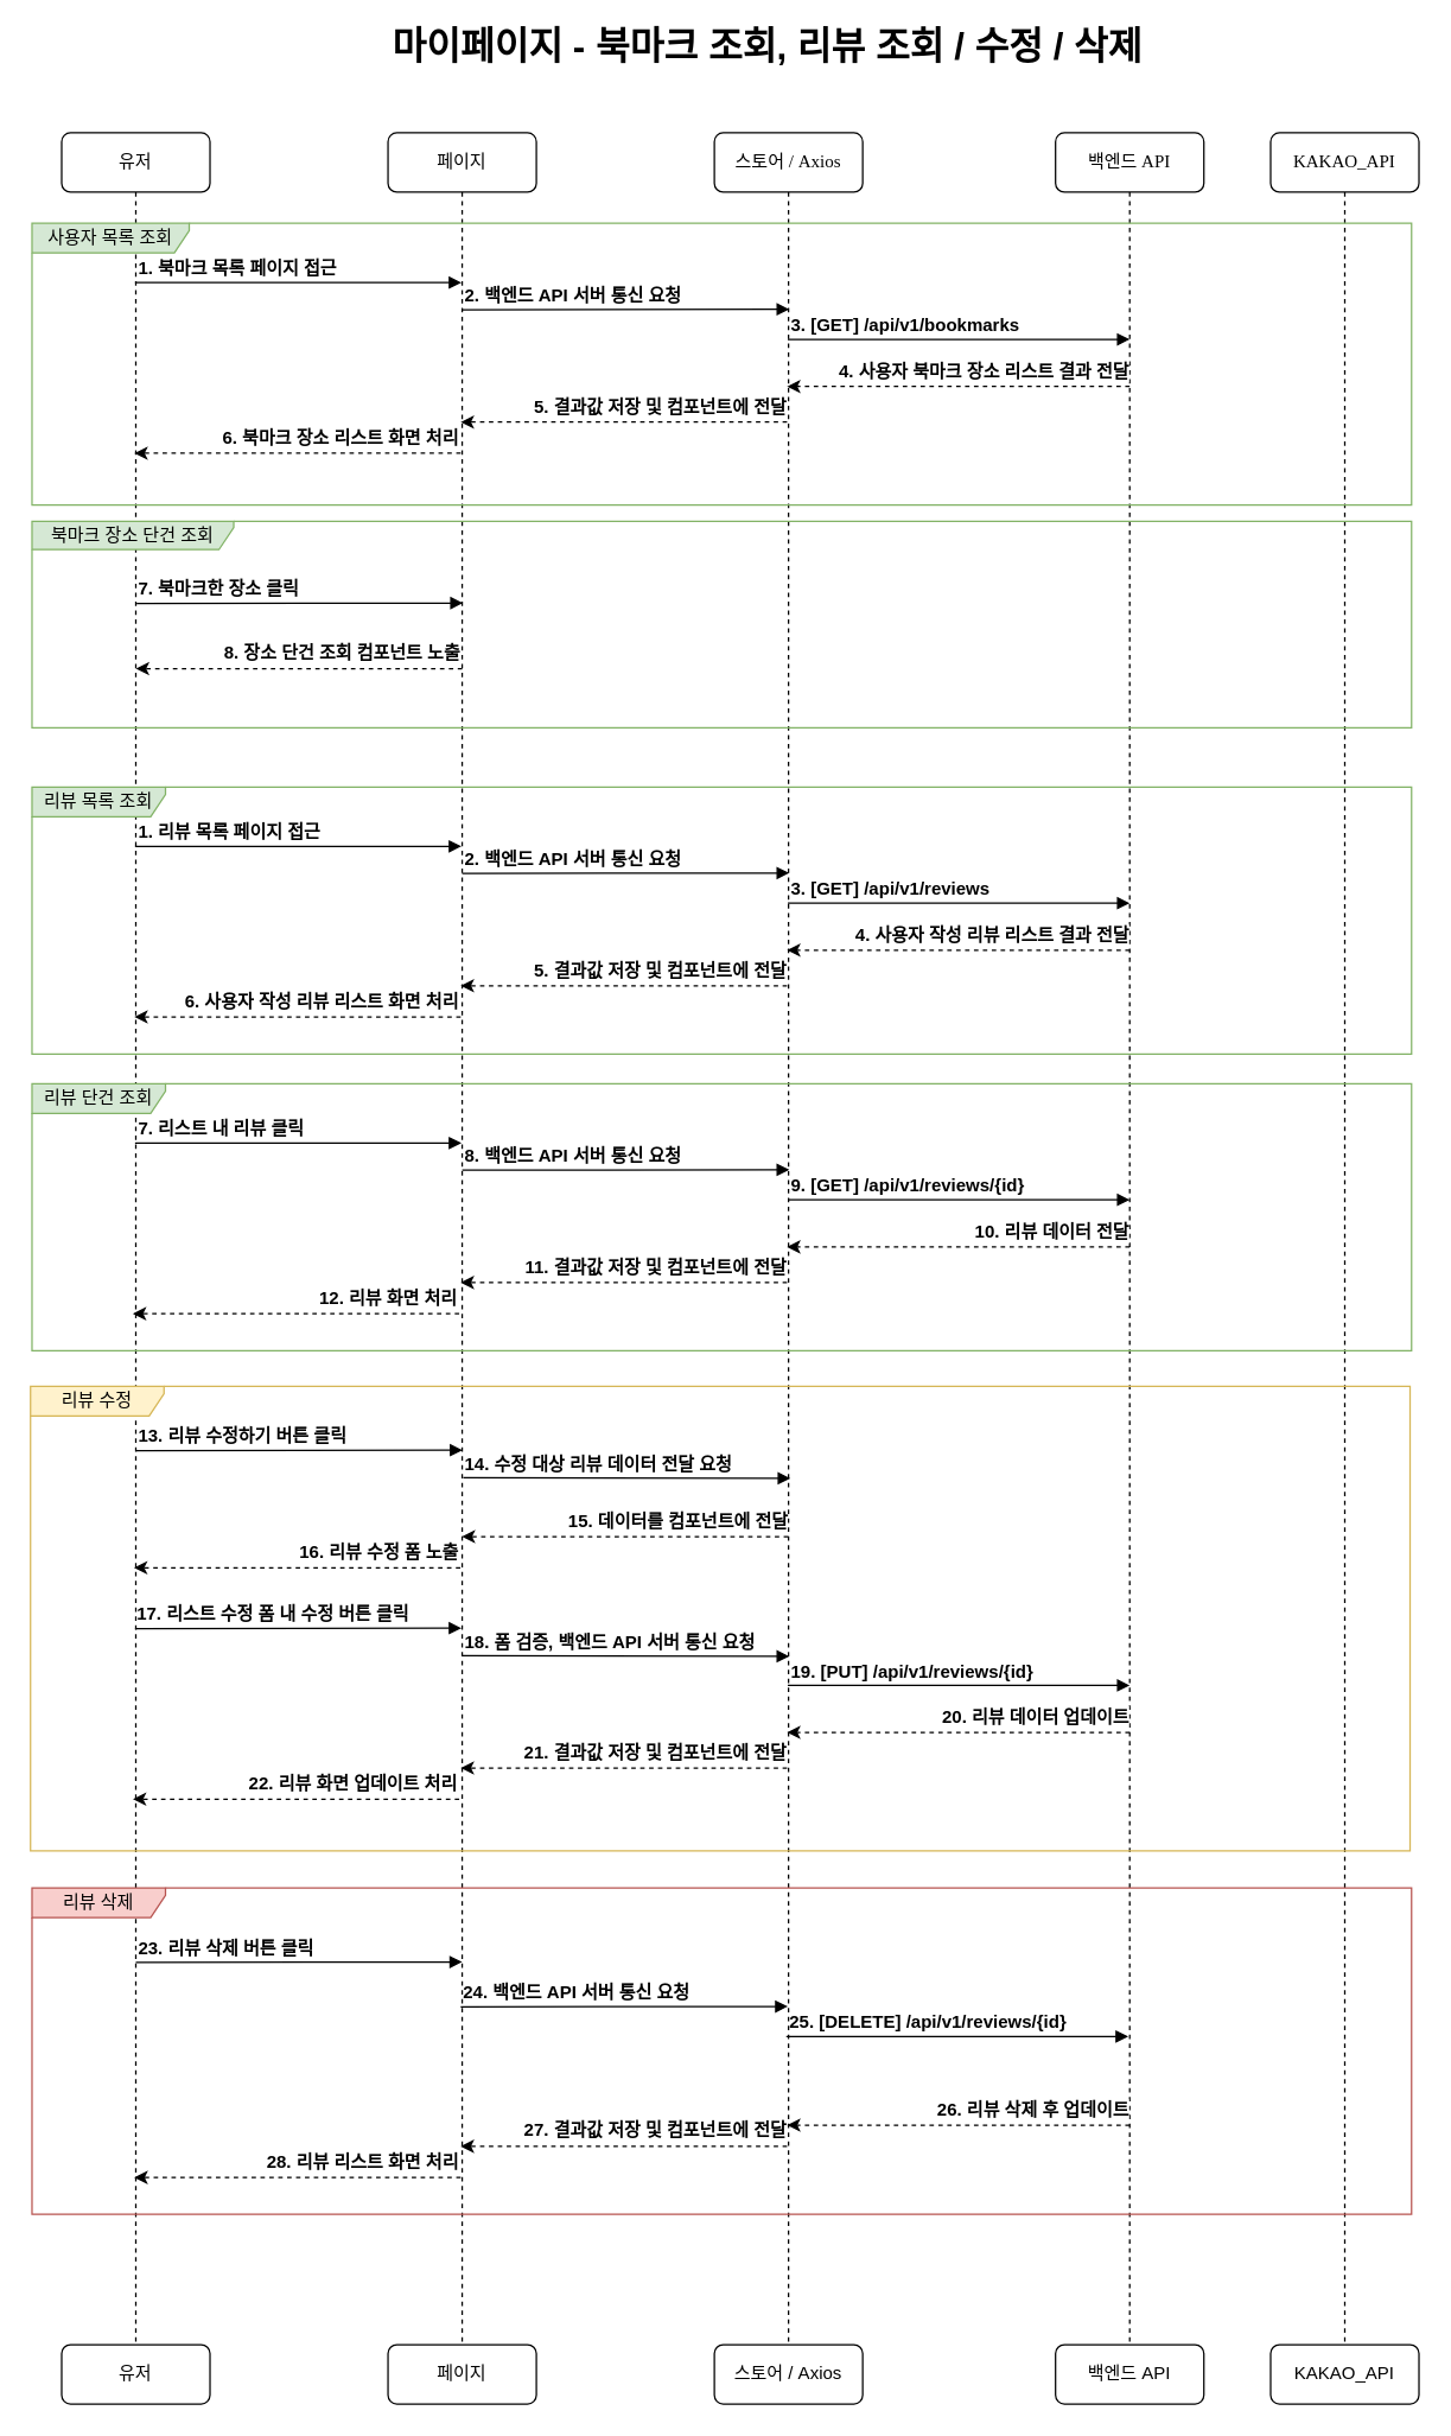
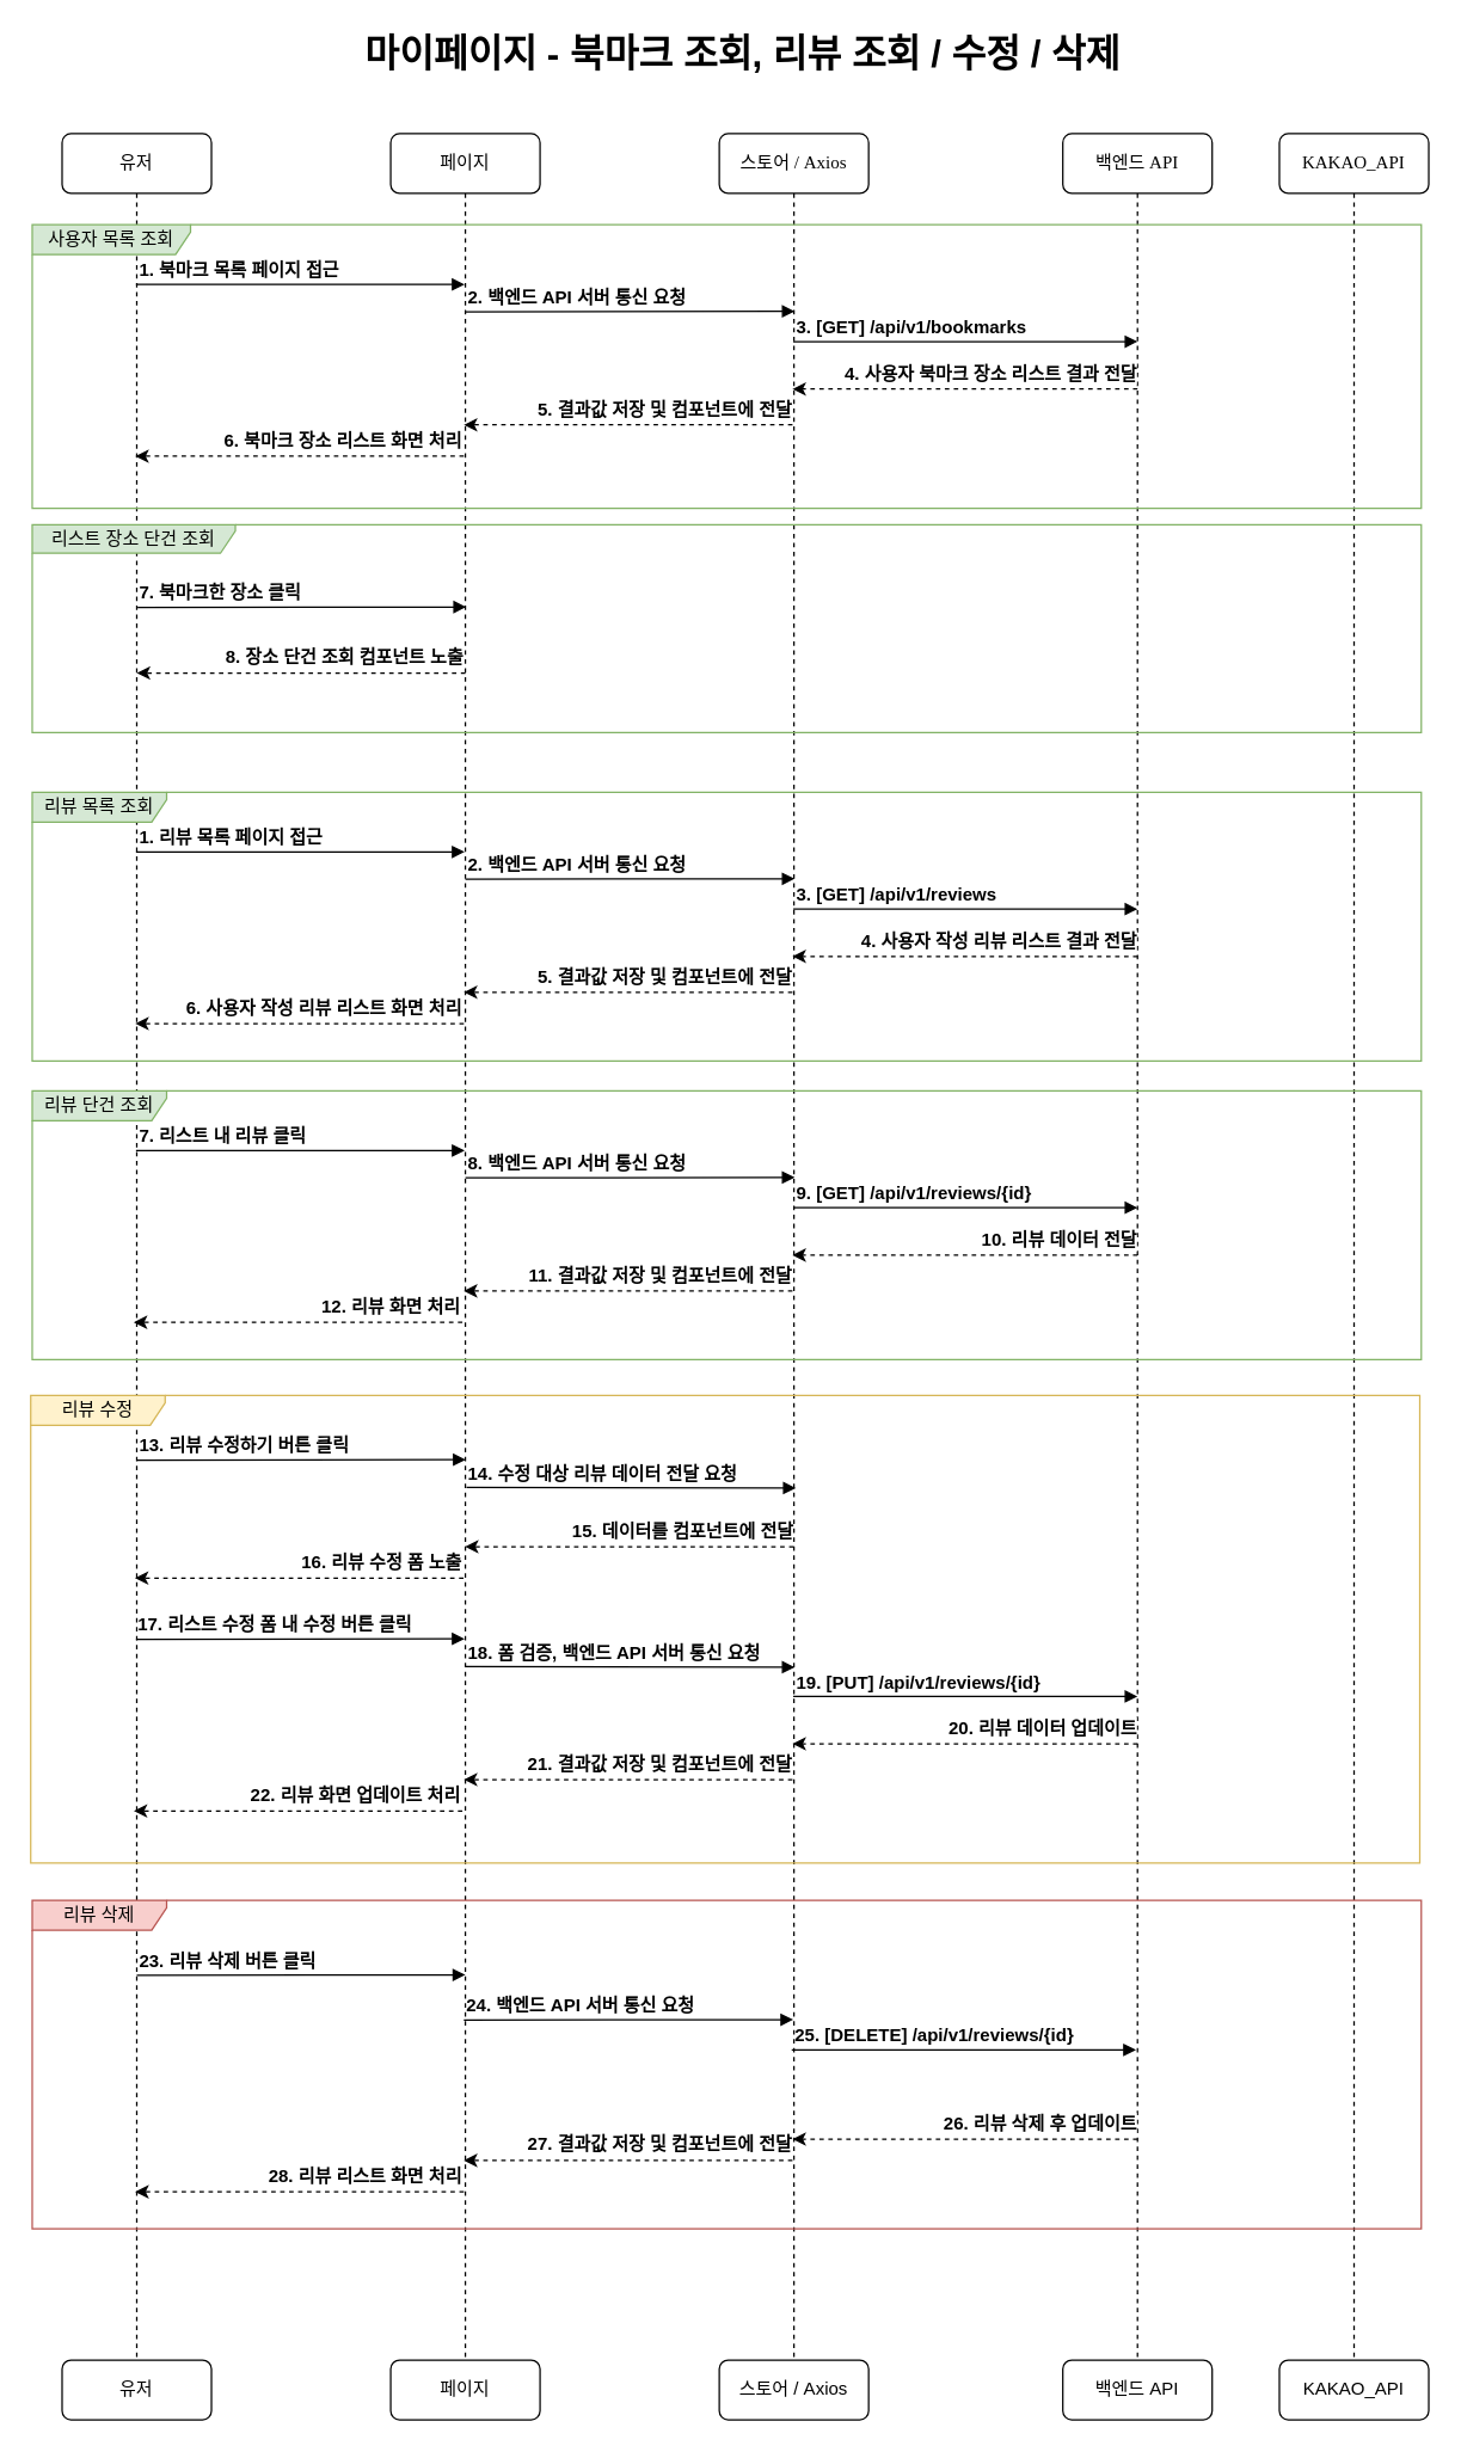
- <mxCell id="11" value="&lt;span style=&quot;font-size: 25px;&quot;&gt;&lt;b&gt;마이페이지 - 북마크 조회, 리뷰 조회 / 수정 / 삭제&lt;/b&gt;&lt;/span&gt;" style="text;html=1;strokeColor=none;fillColor=none;align=center;verticalAlign=middle;whiteSpace=wrap;rounded=0;fontSize=12;" parent="1" vertex="1"><mxGeometry x="121" y="15" width="792" height="30" as="geometry" /></mxCell>
+ <mxCell id="11" value="&lt;span style=&quot;font-size: 25px;&quot;&gt;&lt;b&gt;마이페이지 - 북마크 조회, 리뷰 조회 / 수정 / 삭제&lt;/b&gt;&lt;/span&gt;" style="text;html=1;strokeColor=none;fillColor=none;align=center;verticalAlign=middle;whiteSpace=wrap;rounded=0;fontSize=12;" parent="1" vertex="1"><mxGeometry x="101" y="20" width="792" height="30" as="geometry" /></mxCell>
- <mxCell id="29" value="북마크 장소 단건 조회" style="shape=umlFrame;whiteSpace=wrap;html=1;pointerEvents=0;width=136;height=19;fillColor=#d5e8d4;strokeColor=#82b366;" vertex="1" parent="1"><mxGeometry x="21" y="351" width="930" height="139" as="geometry" /></mxCell>
+ <mxCell id="29" value="리스트 장소 단건 조회" style="shape=umlFrame;whiteSpace=wrap;html=1;pointerEvents=0;width=136;height=19;fillColor=#d5e8d4;strokeColor=#82b366;" vertex="1" parent="1"><mxGeometry x="21" y="351" width="930" height="139" as="geometry" /></mxCell>
